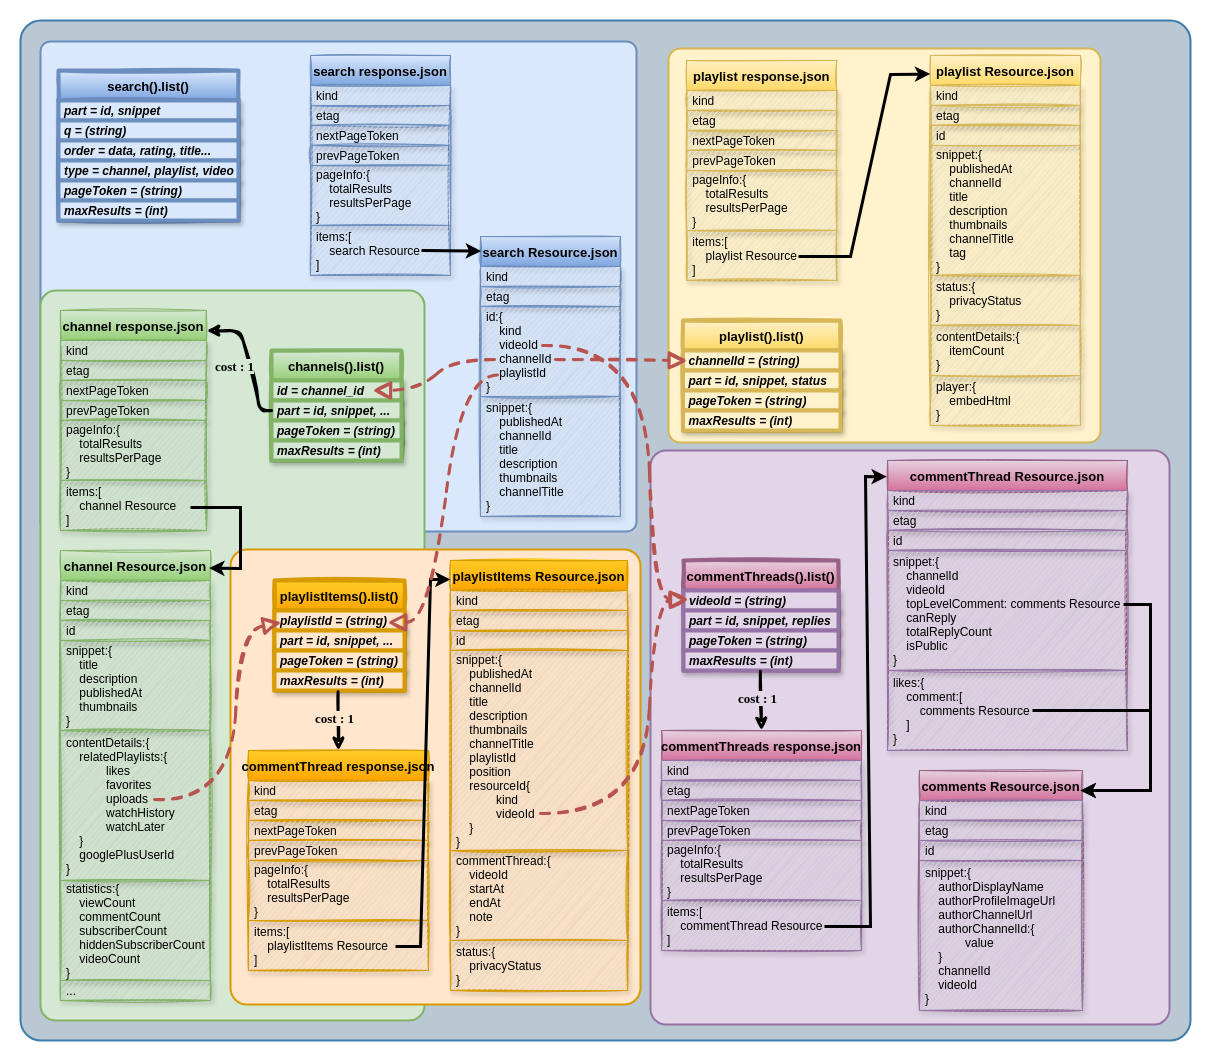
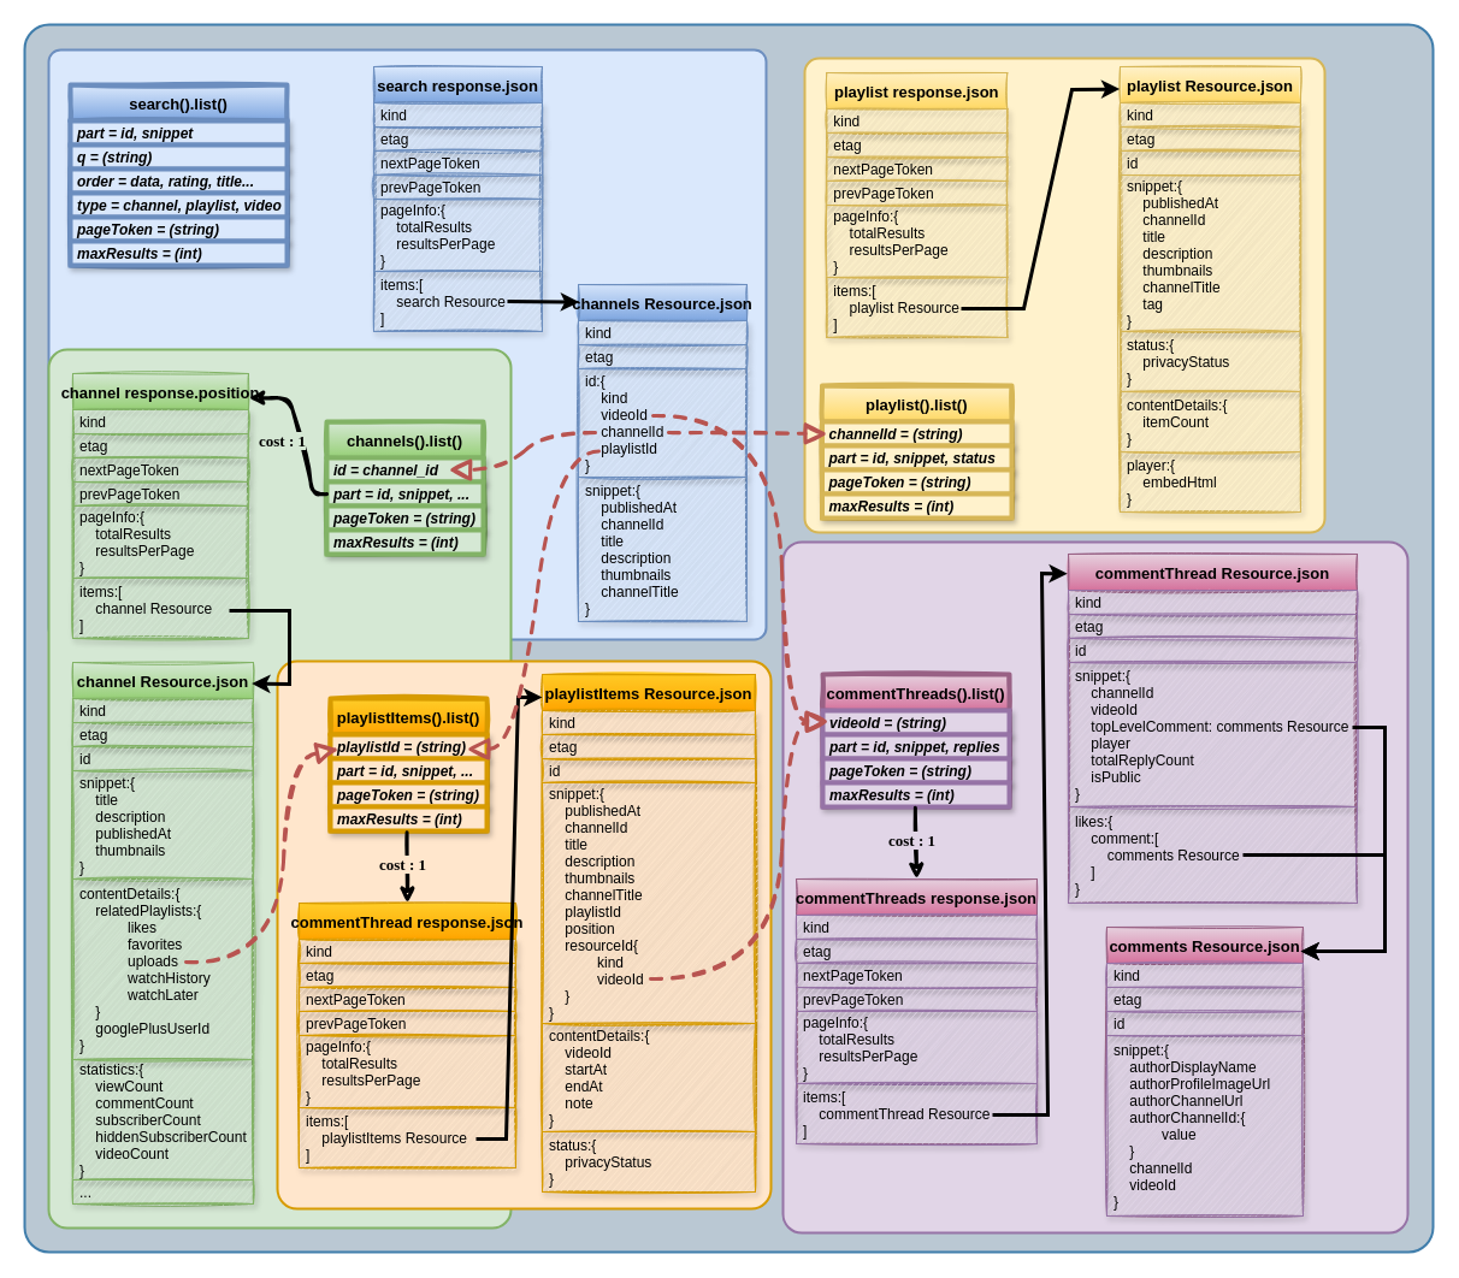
- <mxCell id="27" value="search Resource.json" style="swimlane;fontStyle=1;childLayout=stackLayout;horizontal=1;startSize=30;horizontalStack=0;resizeParent=1;resizeParentMax=0;resizeLast=0;collapsible=1;marginBottom=0;sketch=1;fillColor=#dae8fc;gradientColor=#7ea6e0;strokeColor=#6c8ebf;fontSize=13;" parent="1" vertex="1"><mxGeometry x="480" y="236" width="140" height="280" as="geometry" /></mxCell>
+ <mxCell id="27" value="channels Resource.json" style="swimlane;fontStyle=1;childLayout=stackLayout;horizontal=1;startSize=30;horizontalStack=0;resizeParent=1;resizeParentMax=0;resizeLast=0;collapsible=1;marginBottom=0;sketch=1;fillColor=#dae8fc;gradientColor=#7ea6e0;strokeColor=#6c8ebf;fontSize=13;" parent="1" vertex="1"><mxGeometry x="480" y="236" width="140" height="280" as="geometry" /></mxCell>
- <mxCell id="38" value="channel response.json" style="swimlane;fontStyle=1;childLayout=stackLayout;horizontal=1;startSize=30;horizontalStack=0;resizeParent=1;resizeParentMax=0;resizeLast=0;collapsible=1;marginBottom=0;sketch=1;fillColor=#d5e8d4;gradientColor=#97d077;strokeColor=#82b366;fontSize=13;" parent="1" vertex="1"><mxGeometry x="60" y="310" width="146" height="220" as="geometry" /></mxCell>
+ <mxCell id="38" value="channel response.position" style="swimlane;fontStyle=1;childLayout=stackLayout;horizontal=1;startSize=30;horizontalStack=0;resizeParent=1;resizeParentMax=0;resizeLast=0;collapsible=1;marginBottom=0;sketch=1;fillColor=#d5e8d4;gradientColor=#97d077;strokeColor=#82b366;fontSize=13;" parent="1" vertex="1"><mxGeometry x="60" y="310" width="146" height="220" as="geometry" /></mxCell>
- <mxCell id="88" value="snippet:{&#10;    channelId&#10;    videoId&#10;    topLevelComment: comments Resource&#10;    canReply&#10;    totalReplyCount&#10;    isPublic&#10;}" style="text;strokeColor=#9673a6;fillColor=#e1d5e7;align=left;verticalAlign=middle;spacingLeft=4;spacingRight=4;overflow=hidden;points=[[0,0.5],[1,0.5]];portConstraint=eastwest;rotatable=0;sketch=1;shadow=1;" parent="84" vertex="1"><mxGeometry y="90" width="240" height="120" as="geometry" /></mxCell>
+ <mxCell id="88" value="snippet:{&#10;    channelId&#10;    videoId&#10;    topLevelComment: comments Resource&#10;    player&#10;    totalReplyCount&#10;    isPublic&#10;}" style="text;strokeColor=#9673a6;fillColor=#e1d5e7;align=left;verticalAlign=middle;spacingLeft=4;spacingRight=4;overflow=hidden;points=[[0,0.5],[1,0.5]];portConstraint=eastwest;rotatable=0;sketch=1;shadow=1;" parent="84" vertex="1"><mxGeometry y="90" width="240" height="120" as="geometry" /></mxCell>
- <mxCell id="70" value="commentThread:{&#10;    videoId&#10;    startAt&#10;    endAt&#10;    note&#10;}" style="text;strokeColor=#d79b00;fillColor=#ffe6cc;align=left;verticalAlign=middle;spacingLeft=4;spacingRight=4;overflow=hidden;points=[[0,0.5],[1,0.5]];portConstraint=eastwest;rotatable=0;sketch=1;shadow=1;" parent="65" vertex="1"><mxGeometry y="290" width="177" height="90" as="geometry" /></mxCell>
+ <mxCell id="70" value="contentDetails:{&#10;    videoId&#10;    startAt&#10;    endAt&#10;    note&#10;}" style="text;strokeColor=#d79b00;fillColor=#ffe6cc;align=left;verticalAlign=middle;spacingLeft=4;spacingRight=4;overflow=hidden;points=[[0,0.5],[1,0.5]];portConstraint=eastwest;rotatable=0;sketch=1;shadow=1;" parent="65" vertex="1"><mxGeometry y="290" width="177" height="90" as="geometry" /></mxCell>
